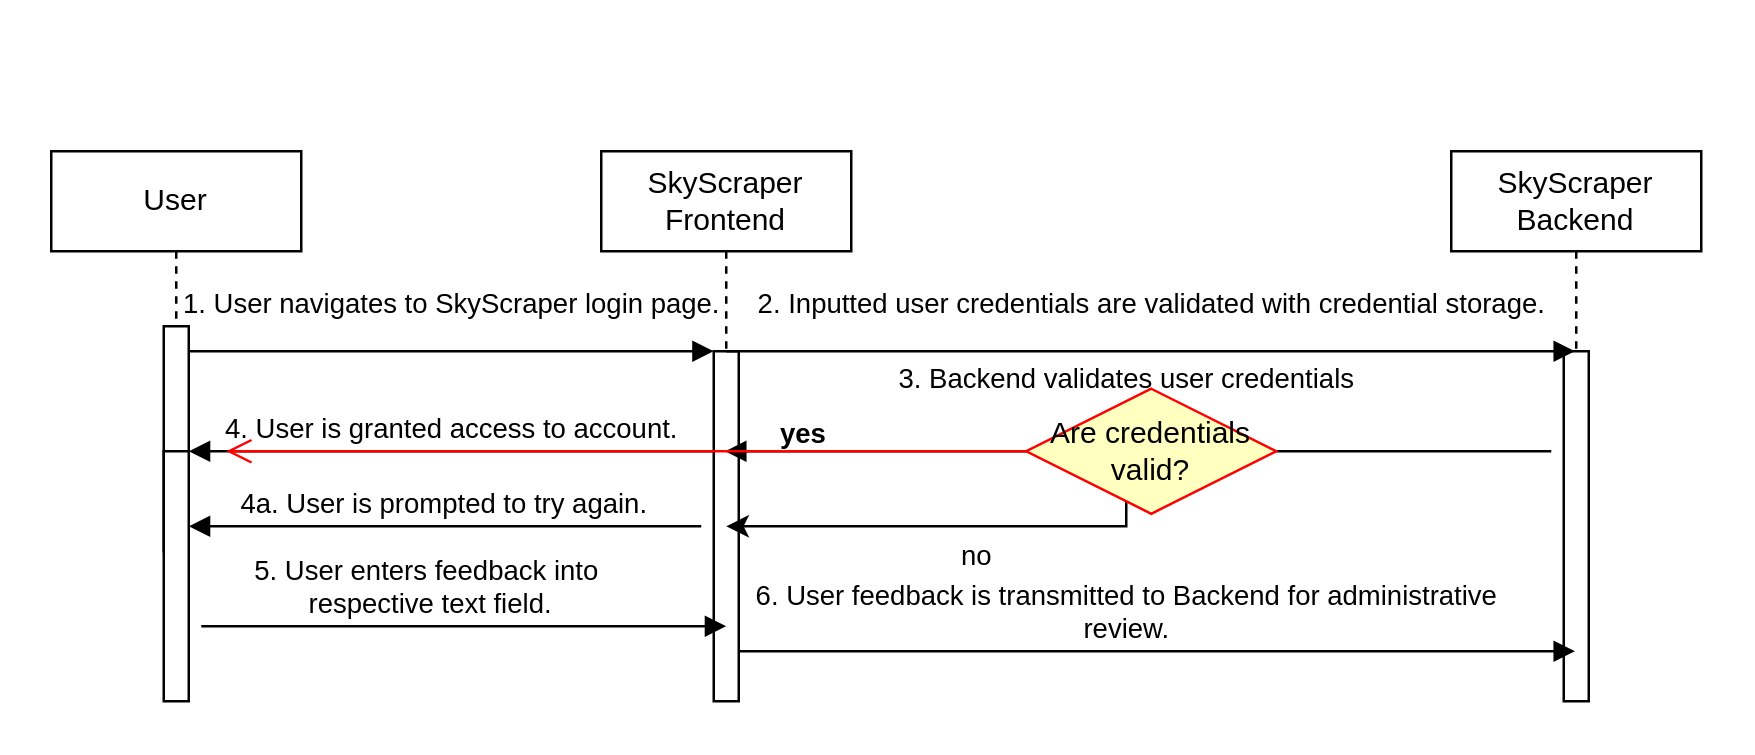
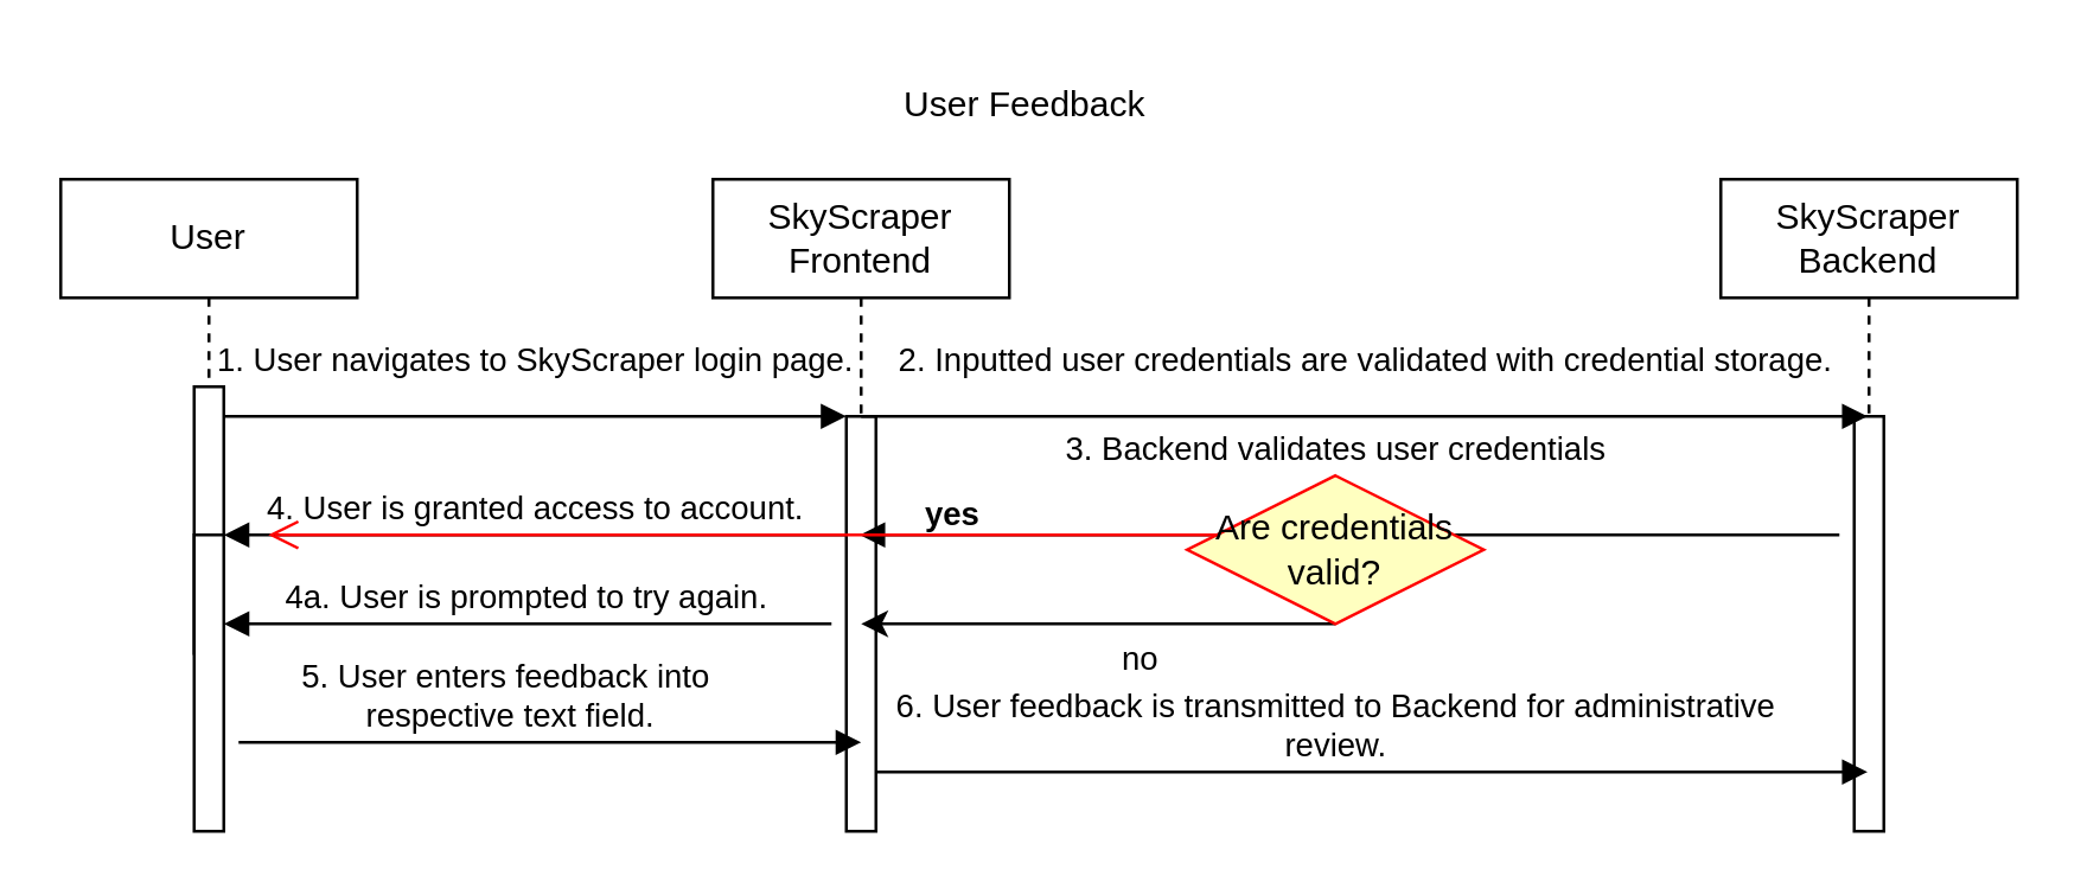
+ <mxCell id="9" value="User Feedback" style="text;html=1;align=center;verticalAlign=middle;resizable=0;points=[];autosize=1;strokeColor=none;fillColor=none;" parent="1" vertex="1"><mxGeometry x="295" width="100" height="30" as="geometry" y="20" /></mxCell>
- <mxCell id="16" value="Are credentials valid?" style="rhombus;whiteSpace=wrap;html=1;fontColor=#000000;fillColor=#ffffc0;strokeColor=#ff0000;" parent="1" vertex="1"><mxGeometry x="410" y="155" width="100" height="50" as="geometry" /></mxCell>
+ <mxCell id="16" value="Are credentials valid?" style="rhombus;whiteSpace=wrap;html=1;fontColor=#000000;fillColor=#ffffc0;strokeColor=#ff0000;" parent="1" vertex="1"><mxGeometry x="400" y="160" width="100" height="50" as="geometry" /></mxCell>
